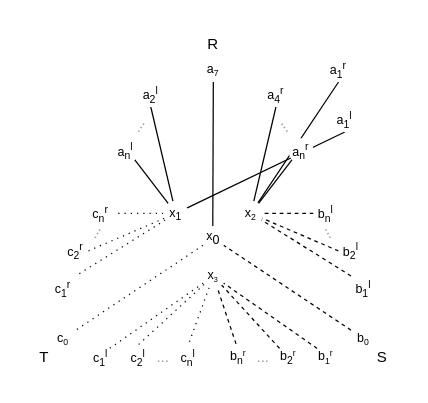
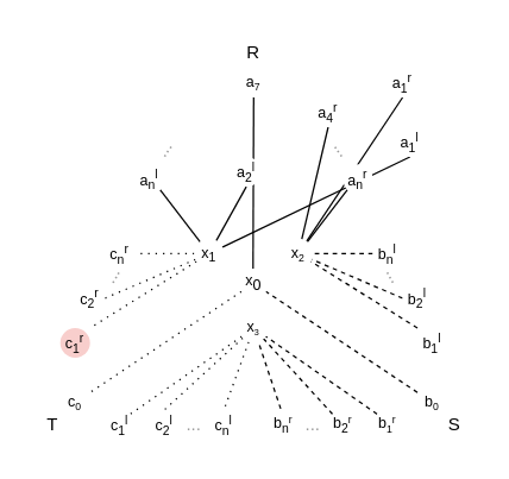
- <mxCell id="37" value="a&lt;sub&gt;2&lt;/sub&gt;&lt;sup&gt;l&lt;/sup&gt;" style="ellipse;whiteSpace=wrap;html=1;aspect=fixed;glass=0;fontSize=10;strokeColor=none;fontColor=#000000;" parent="1" vertex="1"><mxGeometry x="110" y="65" width="20" height="20" as="geometry" /></mxCell>
+ <mxCell id="37" value="a&lt;sub&gt;2&lt;/sub&gt;&lt;sup&gt;l&lt;/sup&gt;" style="ellipse;whiteSpace=wrap;html=1;aspect=fixed;glass=0;fontSize=10;strokeColor=none;fontColor=#000000;" parent="1" vertex="1"><mxGeometry x="155" y="105" width="20" height="20" as="geometry" /></mxCell>
- <mxCell id="46" value="c&lt;sub&gt;1&lt;/sub&gt;&lt;sup&gt;r&lt;/sup&gt;" style="ellipse;whiteSpace=wrap;html=1;aspect=fixed;glass=0;fontSize=10;strokeColor=none;fontColor=#000000;" parent="1" vertex="1"><mxGeometry x="40" y="220" width="20" height="20" as="geometry" /></mxCell>
+ <mxCell id="46" value="c&lt;sub&gt;1&lt;/sub&gt;&lt;sup&gt;r&lt;/sup&gt;" style="ellipse;whiteSpace=wrap;html=1;aspect=fixed;glass=0;fontSize=10;strokeColor=none;fontColor=#000000;fillColor=#f8cecc;" parent="1" vertex="1"><mxGeometry x="40" y="220" width="20" height="20" as="geometry" /></mxCell>
